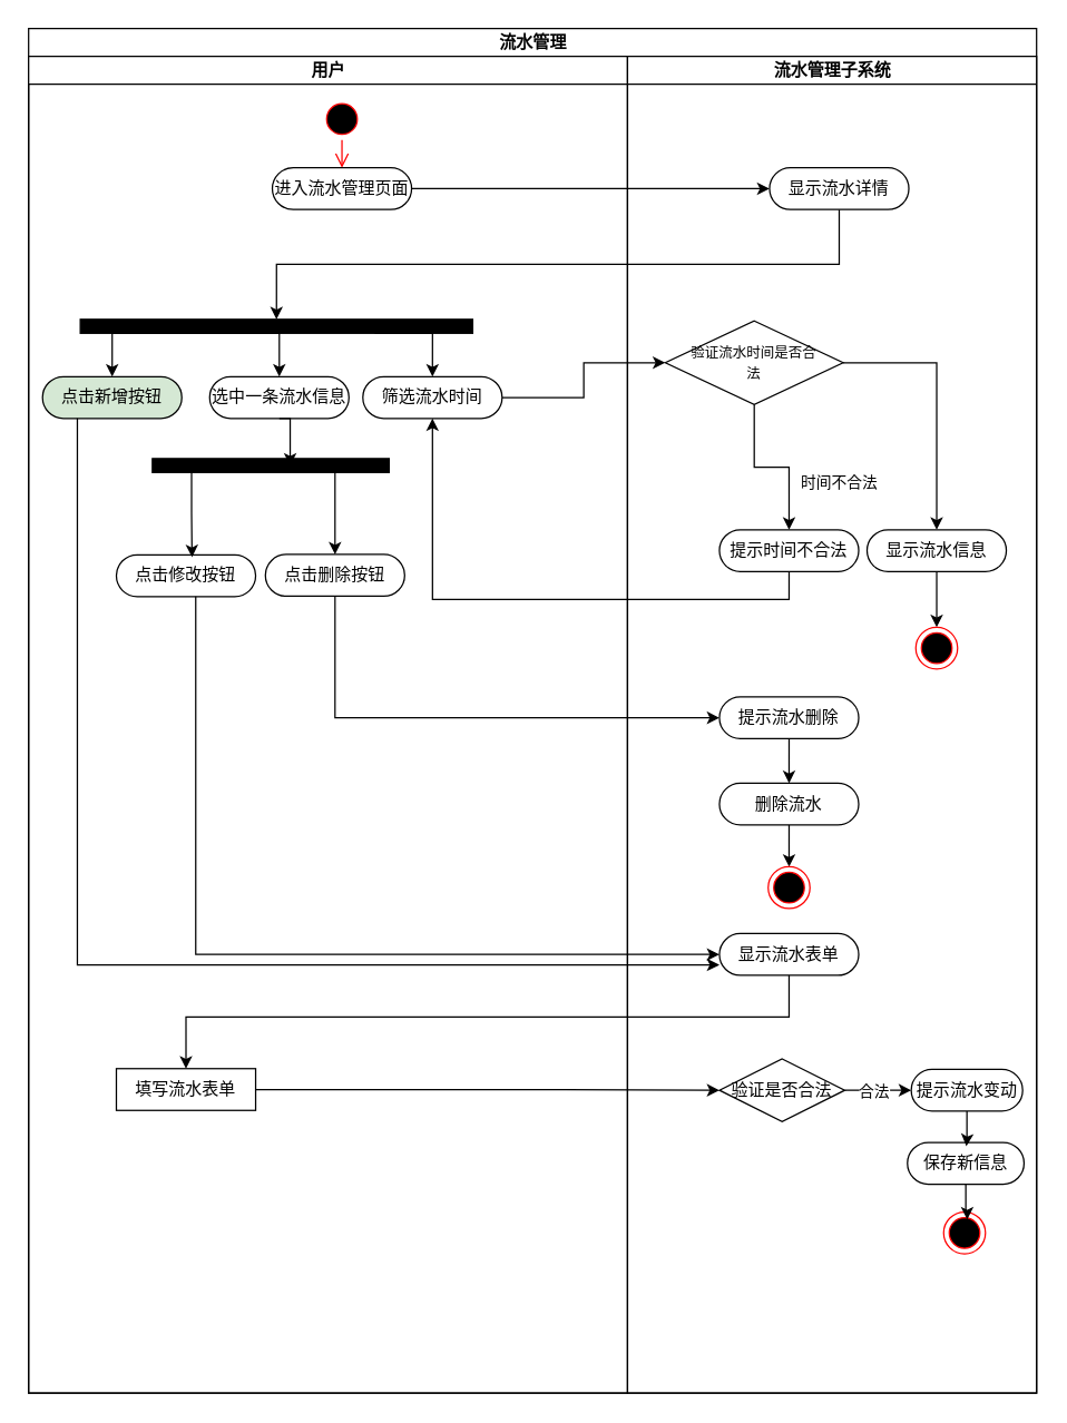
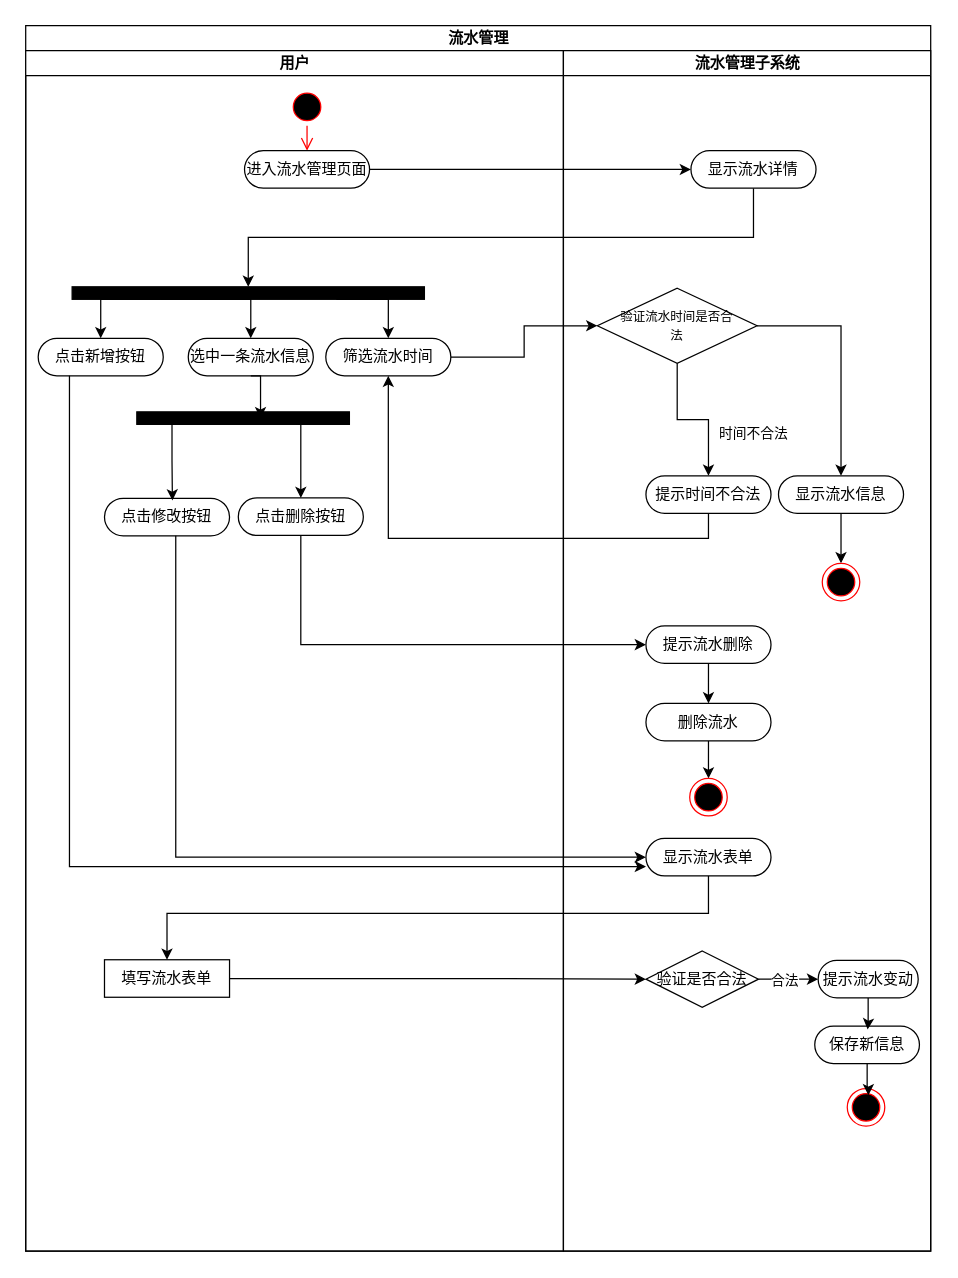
- <mxCell id="22" value="点击新增按钮" style="rounded=1;whiteSpace=wrap;html=1;shadow=0;comic=0;labelBackgroundColor=none;strokeWidth=1;fontFamily=Verdana;fontSize=12;align=center;arcSize=50;fillColor=#d5e8d4;" vertex="1" parent="6"><mxGeometry x="10.0" y="230.0" width="100" height="30" as="geometry" /></mxCell>
+ <mxCell id="22" value="点击新增按钮" style="rounded=1;whiteSpace=wrap;html=1;shadow=0;comic=0;labelBackgroundColor=none;strokeWidth=1;fontFamily=Verdana;fontSize=12;align=center;arcSize=50;" vertex="1" parent="6"><mxGeometry x="10.0" y="230.0" width="100" height="30" as="geometry" /></mxCell>
